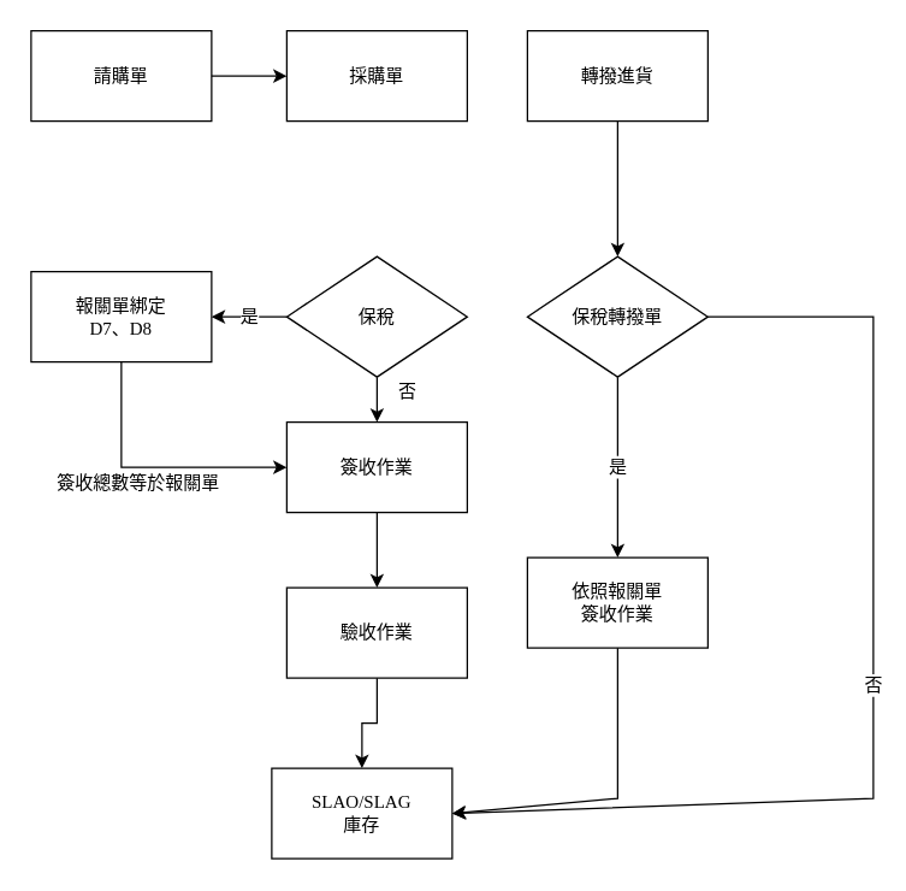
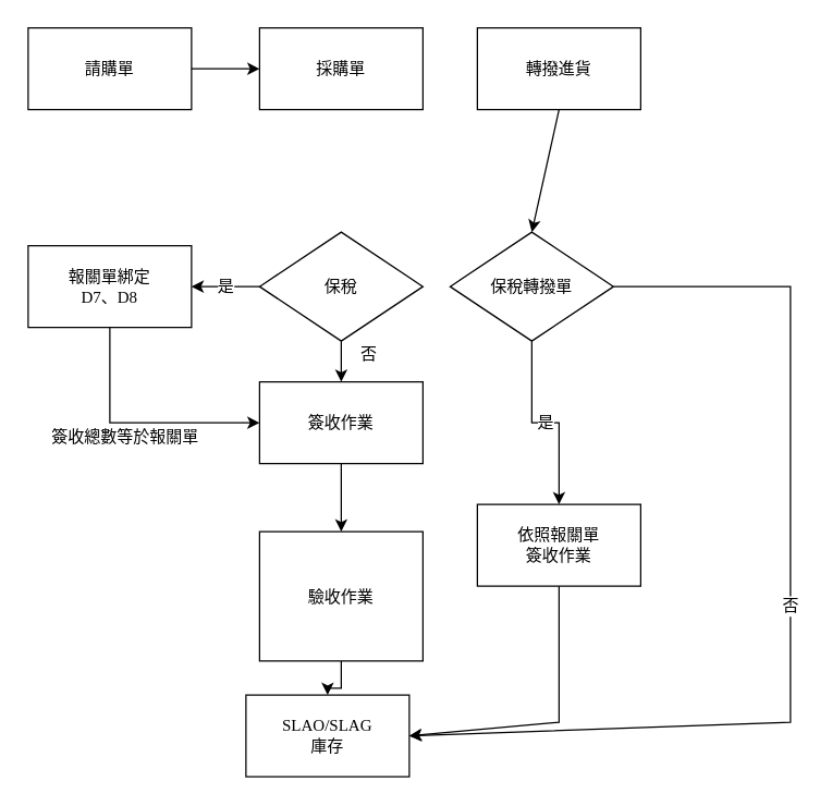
- <mxCell id="18" value="保稅轉撥單" style="rhombus;whiteSpace=wrap;html=1;fontFamily=NOTO SANS CJK;fontSource=https%3A%2F%2Ffonts.googleapis.com%2Fcss%3Ffamily%3DNOTO%2BSANS%2BCJK;fontStyle=0;fontSize=12;" parent="1" vertex="1"><mxGeometry x="350" y="170" width="120" height="80" as="geometry" /></mxCell>
+ <mxCell id="18" value="保稅轉撥單" style="rhombus;whiteSpace=wrap;html=1;fontFamily=NOTO SANS CJK;fontSource=https%3A%2F%2Ffonts.googleapis.com%2Fcss%3Ffamily%3DNOTO%2BSANS%2BCJK;fontStyle=0;fontSize=12;" parent="1" vertex="1"><mxGeometry x="330" y="170" width="120" height="80" as="geometry" /></mxCell>
- <mxCell id="14" value="驗收作業" style="rounded=0;whiteSpace=wrap;html=1;fontFamily=NOTO SANS CJK;fontSource=https%3A%2F%2Ffonts.googleapis.com%2Fcss%3Ffamily%3DNOTO%2BSANS%2BCJK;fontStyle=0;fontSize=12;" parent="1" vertex="1"><mxGeometry x="190" y="390" width="120" height="60" as="geometry" /></mxCell>
+ <mxCell id="14" value="驗收作業" style="rounded=0;whiteSpace=wrap;html=1;fontFamily=NOTO SANS CJK;fontSource=https%3A%2F%2Ffonts.googleapis.com%2Fcss%3Ffamily%3DNOTO%2BSANS%2BCJK;fontStyle=0;fontSize=12;" parent="1" vertex="1"><mxGeometry x="190" y="390" width="120" height="95" as="geometry" /></mxCell>
